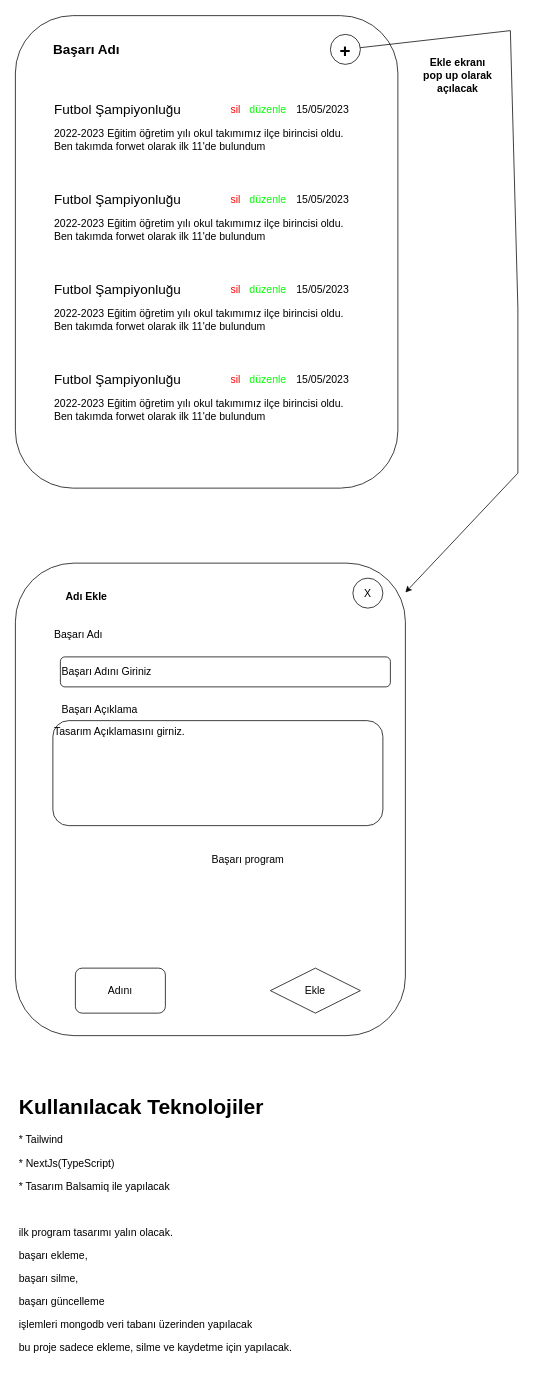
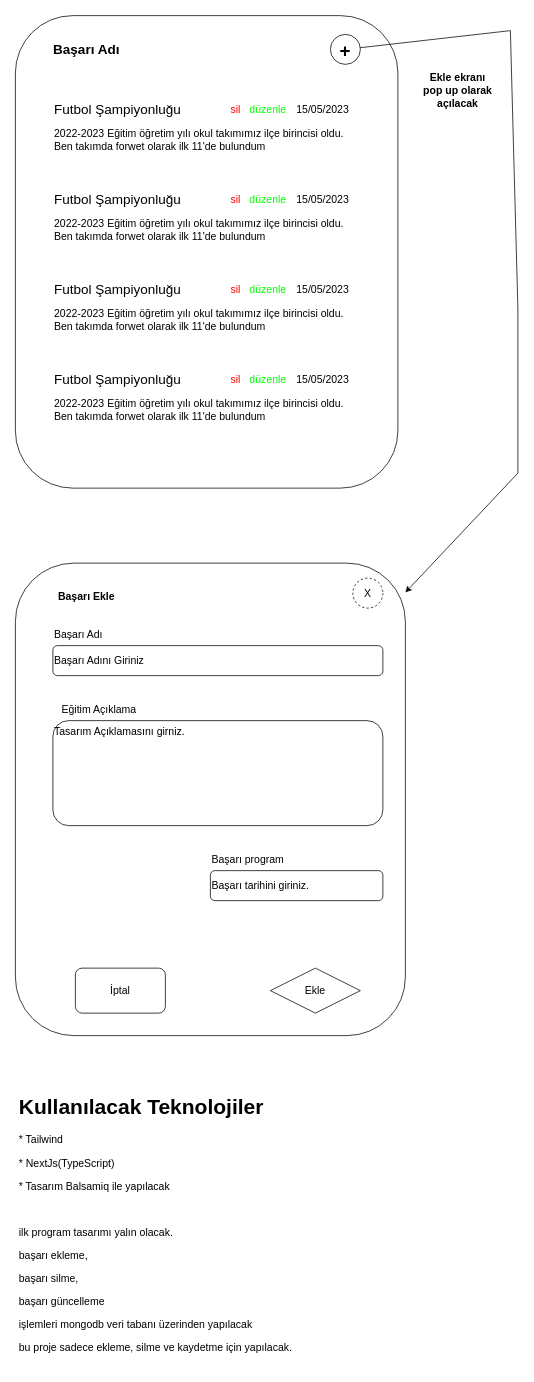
- <mxCell id="42" value="Ekle ekranı pop up olarak açılacak" style="text;html=1;strokeColor=none;fillColor=none;align=center;verticalAlign=middle;whiteSpace=wrap;rounded=0;fontSize=14;fontColor=#000000;fontStyle=1" vertex="1" parent="1"><mxGeometry x="560" y="50" width="100" height="100" as="geometry" /></mxCell>
+ <mxCell id="42" value="Ekle ekranı pop up olarak açılacak" style="text;html=1;strokeColor=none;fillColor=none;align=center;verticalAlign=middle;whiteSpace=wrap;rounded=0;fontSize=14;fontColor=#000000;fontStyle=1" vertex="1" parent="1"><mxGeometry x="560" y="70" width="100" height="100" as="geometry" /></mxCell>
- <mxCell id="8" value="X" style="ellipse;whiteSpace=wrap;html=1;aspect=fixed;fontSize=14;" vertex="1" parent="1"><mxGeometry x="470" y="770" width="40" height="40" as="geometry" /></mxCell>
+ <mxCell id="8" value="X" style="ellipse;whiteSpace=wrap;html=1;aspect=fixed;fontSize=14;dashed=1;" vertex="1" parent="1"><mxGeometry x="470" y="770" width="40" height="40" as="geometry" /></mxCell>
- <mxCell id="7" value="Adı Ekle" style="text;html=1;strokeColor=none;fillColor=none;align=center;verticalAlign=middle;whiteSpace=wrap;rounded=0;fontSize=14;fontStyle=1" vertex="1" parent="1"><mxGeometry x="60" y="780" width="110" height="30" as="geometry" /></mxCell>
+ <mxCell id="7" value="Başarı Ekle" style="text;html=1;strokeColor=none;fillColor=none;align=center;verticalAlign=middle;whiteSpace=wrap;rounded=0;fontSize=14;fontStyle=1" vertex="1" parent="1"><mxGeometry x="60" y="780" width="110" height="30" as="geometry" /></mxCell>
- <mxCell id="9" value="Başarı Adını Giriniz" style="rounded=1;whiteSpace=wrap;html=1;fontSize=14;align=left;" vertex="1" parent="1"><mxGeometry x="80" y="875" width="440" height="40" as="geometry" /></mxCell>
+ <mxCell id="9" value="Başarı Adını Giriniz" style="rounded=1;whiteSpace=wrap;html=1;fontSize=14;align=left;" vertex="1" parent="1"><mxGeometry x="70" y="860" width="440" height="40" as="geometry" /></mxCell>
- <mxCell id="13" value="Başarı Açıklama" style="text;html=1;strokeColor=none;fillColor=none;align=left;verticalAlign=middle;whiteSpace=wrap;rounded=0;fontSize=14;" vertex="1" parent="1"><mxGeometry x="80" y="930" width="130" height="30" as="geometry" /></mxCell>
+ <mxCell id="13" value="Eğitim Açıklama" style="text;html=1;strokeColor=none;fillColor=none;align=left;verticalAlign=middle;whiteSpace=wrap;rounded=0;fontSize=14;" vertex="1" parent="1"><mxGeometry x="80" y="930" width="130" height="30" as="geometry" /></mxCell>
+ <mxCell id="11" value="Başarı tarihini giriniz." style="rounded=1;whiteSpace=wrap;html=1;fontSize=14;align=left;" vertex="1" parent="1"><mxGeometry x="280" y="1160" width="230" height="40" as="geometry" /></mxCell>
- <mxCell id="15" value="Adını" style="rounded=1;whiteSpace=wrap;html=1;fontSize=14;" vertex="1" parent="1"><mxGeometry x="100" y="1290" width="120" height="60" as="geometry" /></mxCell>
+ <mxCell id="15" value="İptal" style="rounded=1;whiteSpace=wrap;html=1;fontSize=14;" vertex="1" parent="1"><mxGeometry x="100" y="1290" width="120" height="60" as="geometry" /></mxCell>
